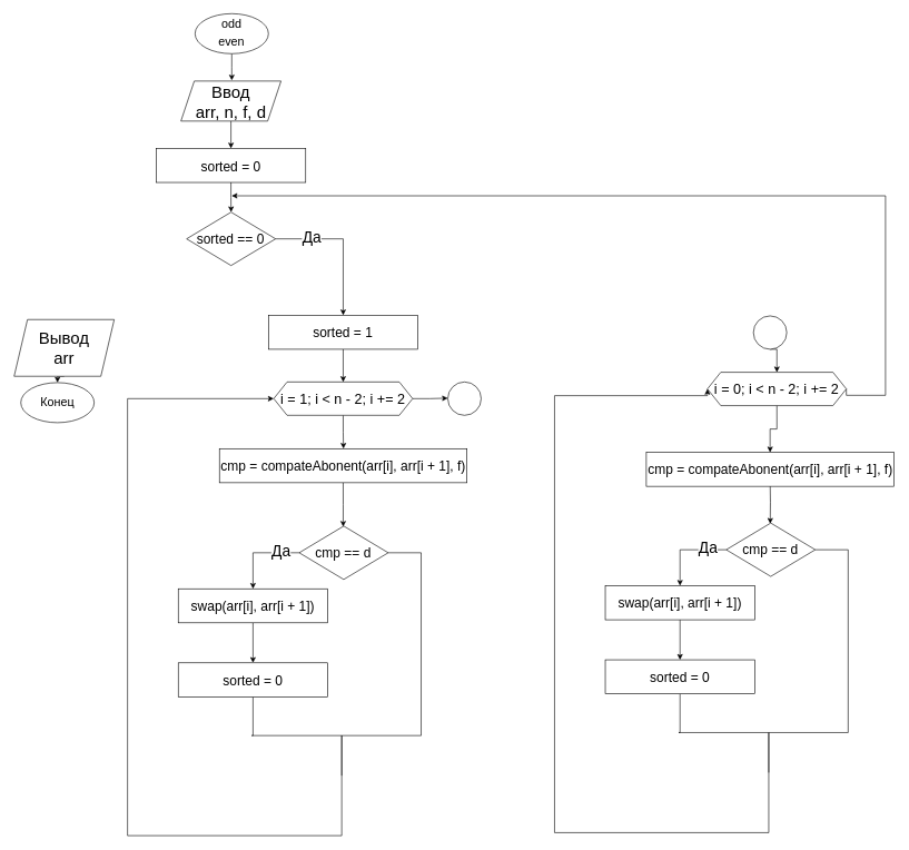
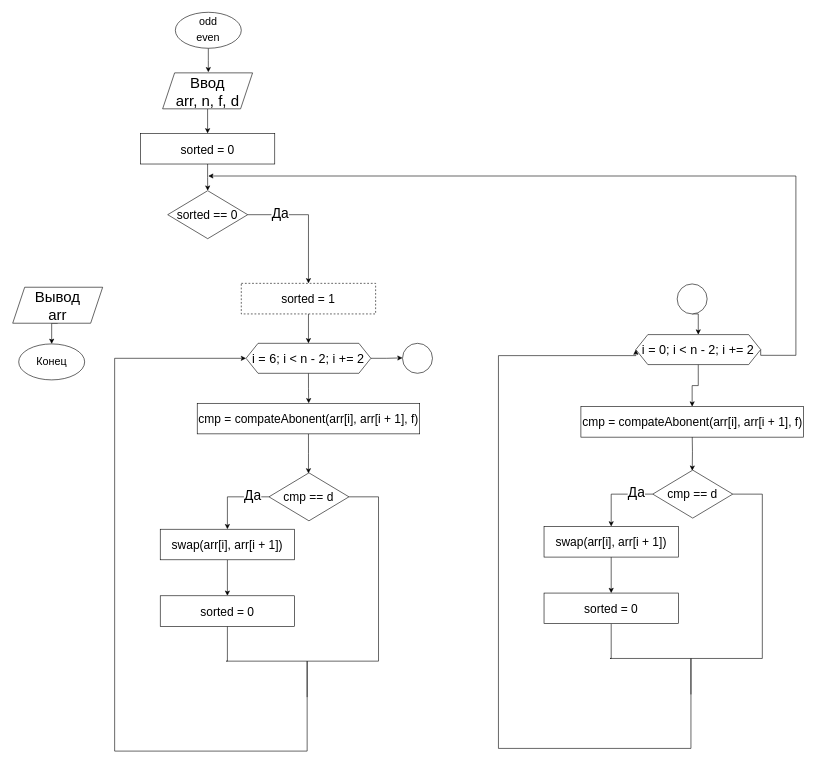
- <mxCell id="11" value="sorted = 1" style="rounded=0;whiteSpace=wrap;html=1;fontSize=20;" vertex="1" parent="1"><mxGeometry x="401.18" y="472" width="224" height="51" as="geometry" /></mxCell>
+ <mxCell id="11" value="sorted = 1" style="rounded=0;whiteSpace=wrap;html=1;fontSize=20;dashed=1;" vertex="1" parent="1"><mxGeometry x="401.18" y="472" width="224" height="51" as="geometry" /></mxCell>
- <mxCell id="44" value="&lt;span style=&quot;font-size: 25px;&quot;&gt;Вывод&lt;br&gt;arr&lt;br&gt;&lt;/span&gt;" style="shape=parallelogram;perimeter=parallelogramPerimeter;whiteSpace=wrap;html=1;fixedSize=1;" vertex="1" parent="1"><mxGeometry x="20" y="478.5" width="150" height="85" as="geometry" /></mxCell>
+ <mxCell id="44" value="&lt;span style=&quot;font-size: 25px;&quot;&gt;Вывод&lt;br&gt;arr&lt;br&gt;&lt;/span&gt;" style="shape=parallelogram;perimeter=parallelogramPerimeter;whiteSpace=wrap;html=1;fixedSize=1;" vertex="1" parent="1"><mxGeometry x="20" y="478.5" width="150" height="60" as="geometry" /></mxCell>
- <mxCell id="14" value="&lt;font style=&quot;font-size: 21px;&quot;&gt;i = 1; i &amp;lt; n - 2; i += 2&lt;/font&gt;" style="shape=hexagon;perimeter=hexagonPerimeter2;whiteSpace=wrap;html=1;fixedSize=1;" vertex="1" parent="1"><mxGeometry x="409.09" y="572" width="208.18" height="50" as="geometry" /></mxCell>
+ <mxCell id="14" value="&lt;font style=&quot;font-size: 21px;&quot;&gt;i = 6; i &amp;lt; n - 2; i += 2&lt;/font&gt;" style="shape=hexagon;perimeter=hexagonPerimeter2;whiteSpace=wrap;html=1;fixedSize=1;" vertex="1" parent="1"><mxGeometry x="409.09" y="572" width="208.18" height="50" as="geometry" /></mxCell>
